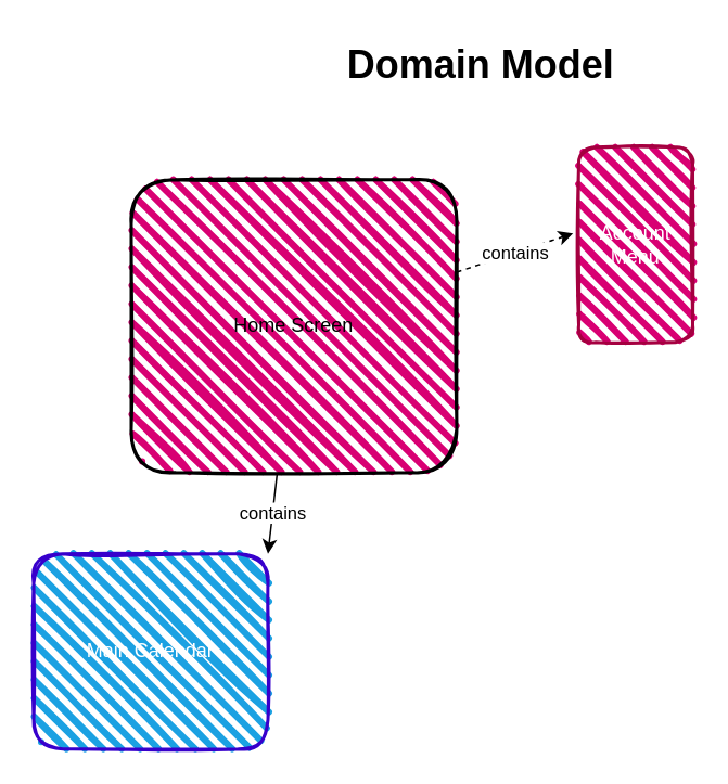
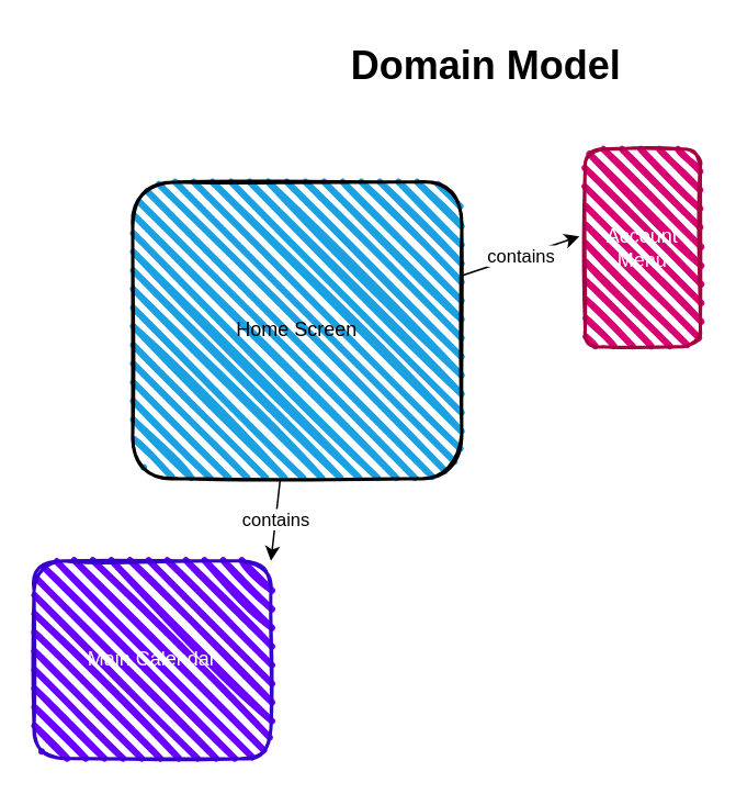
- <mxCell id="4" value="contains" style="edgeStyle=none;html=1;entryX=-0.05;entryY=0.442;entryDx=0;entryDy=0;entryPerimeter=0;dashed=1;" parent="1" source="5" target="7" edge="1"><mxGeometry relative="1" as="geometry" /></mxCell>
+ <mxCell id="4" value="contains" style="edgeStyle=none;html=1;entryX=-0.05;entryY=0.442;entryDx=0;entryDy=0;entryPerimeter=0;" parent="1" source="5" target="7" edge="1"><mxGeometry relative="1" as="geometry" /></mxCell>
- <mxCell id="5" value="Home Screen" style="rounded=1;whiteSpace=wrap;html=1;strokeWidth=2;fillWeight=4;hachureGap=8;hachureAngle=45;fillColor=#d80073;sketch=1;" parent="1" vertex="1"><mxGeometry x="80" y="110" width="200" height="180" as="geometry" /></mxCell>
+ <mxCell id="5" value="Home Screen" style="rounded=1;whiteSpace=wrap;html=1;strokeWidth=2;fillWeight=4;hachureGap=8;hachureAngle=45;fillColor=#1ba1e2;sketch=1;" parent="1" vertex="1"><mxGeometry x="80" y="110" width="200" height="180" as="geometry" /></mxCell>
- <mxCell id="6" value="Main Calendar" style="rounded=1;whiteSpace=wrap;html=1;strokeWidth=2;fillWeight=4;hachureGap=8;hachureAngle=45;fillColor=#1ba1e2;sketch=1;strokeColor=#3700CC;fontColor=#ffffff;" parent="1" vertex="1"><mxGeometry x="20" y="340" width="144" height="120" as="geometry" /></mxCell>
+ <mxCell id="6" value="Main Calendar" style="rounded=1;whiteSpace=wrap;html=1;strokeWidth=2;fillWeight=4;hachureGap=8;hachureAngle=45;fillColor=#6a00ff;sketch=1;strokeColor=#3700CC;fontColor=#ffffff;" parent="1" vertex="1"><mxGeometry x="20" y="340" width="144" height="120" as="geometry" /></mxCell>
